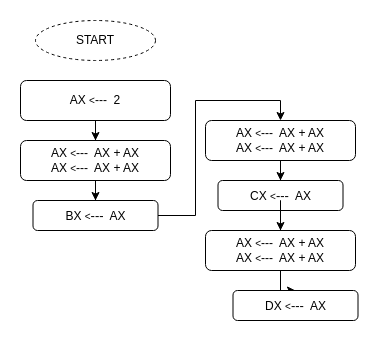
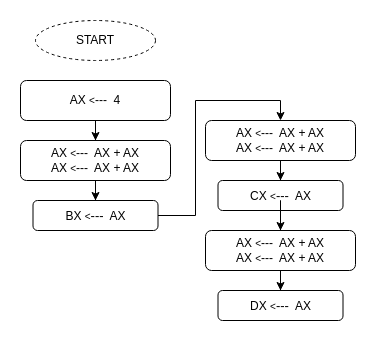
- <mxCell id="3" value="AX &lt;font size=&quot;1&quot;&gt;&amp;lt;&lt;/font&gt;---&amp;nbsp; 2" style="rounded=1;whiteSpace=wrap;html=1;fontSize=12;glass=0;strokeWidth=1;shadow=0;" vertex="1" parent="1"><mxGeometry x="20" y="80" width="150" height="40" as="geometry" /></mxCell>
+ <mxCell id="3" value="AX &lt;font size=&quot;1&quot;&gt;&amp;lt;&lt;/font&gt;---&amp;nbsp; 4" style="rounded=1;whiteSpace=wrap;html=1;fontSize=12;glass=0;strokeWidth=1;shadow=0;" vertex="1" parent="1"><mxGeometry x="20" y="80" width="150" height="40" as="geometry" /></mxCell>
- <mxCell id="16" value="DX&amp;nbsp;&lt;font style=&quot;font-size: 10px&quot;&gt;&amp;lt;&lt;/font&gt;&lt;font style=&quot;font-size: 13px&quot;&gt;---&lt;/font&gt;&amp;nbsp; AX" style="rounded=1;whiteSpace=wrap;html=1;fontSize=12;glass=0;strokeWidth=1;shadow=0;" vertex="1" parent="1"><mxGeometry x="232.5" y="290" width="125" height="30" as="geometry" /></mxCell>
+ <mxCell id="16" value="DX&amp;nbsp;&lt;font style=&quot;font-size: 10px&quot;&gt;&amp;lt;&lt;/font&gt;&lt;font style=&quot;font-size: 13px&quot;&gt;---&lt;/font&gt;&amp;nbsp; AX" style="rounded=1;whiteSpace=wrap;html=1;fontSize=12;glass=0;strokeWidth=1;shadow=0;" vertex="1" parent="1"><mxGeometry x="217.5" y="290" width="125" height="30" as="geometry" /></mxCell>
